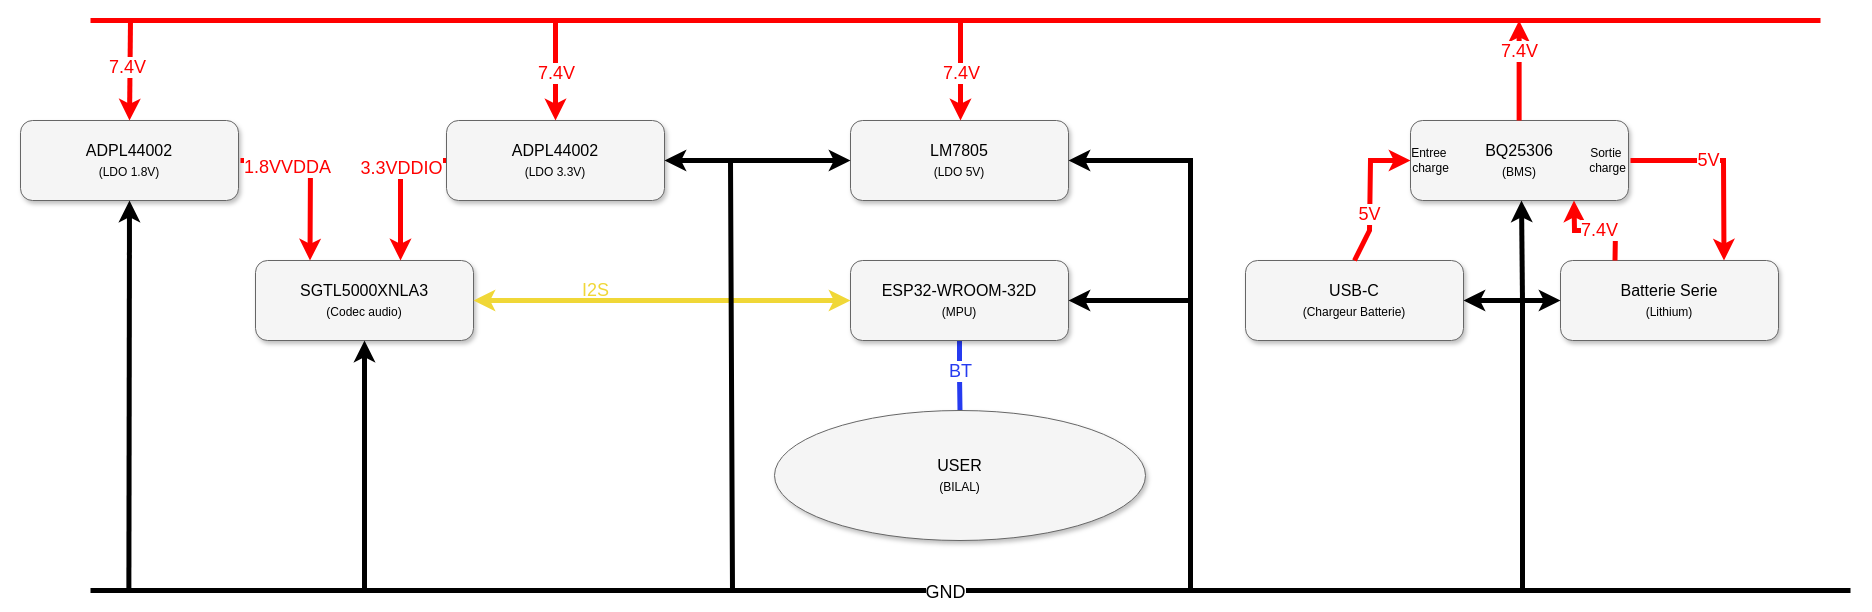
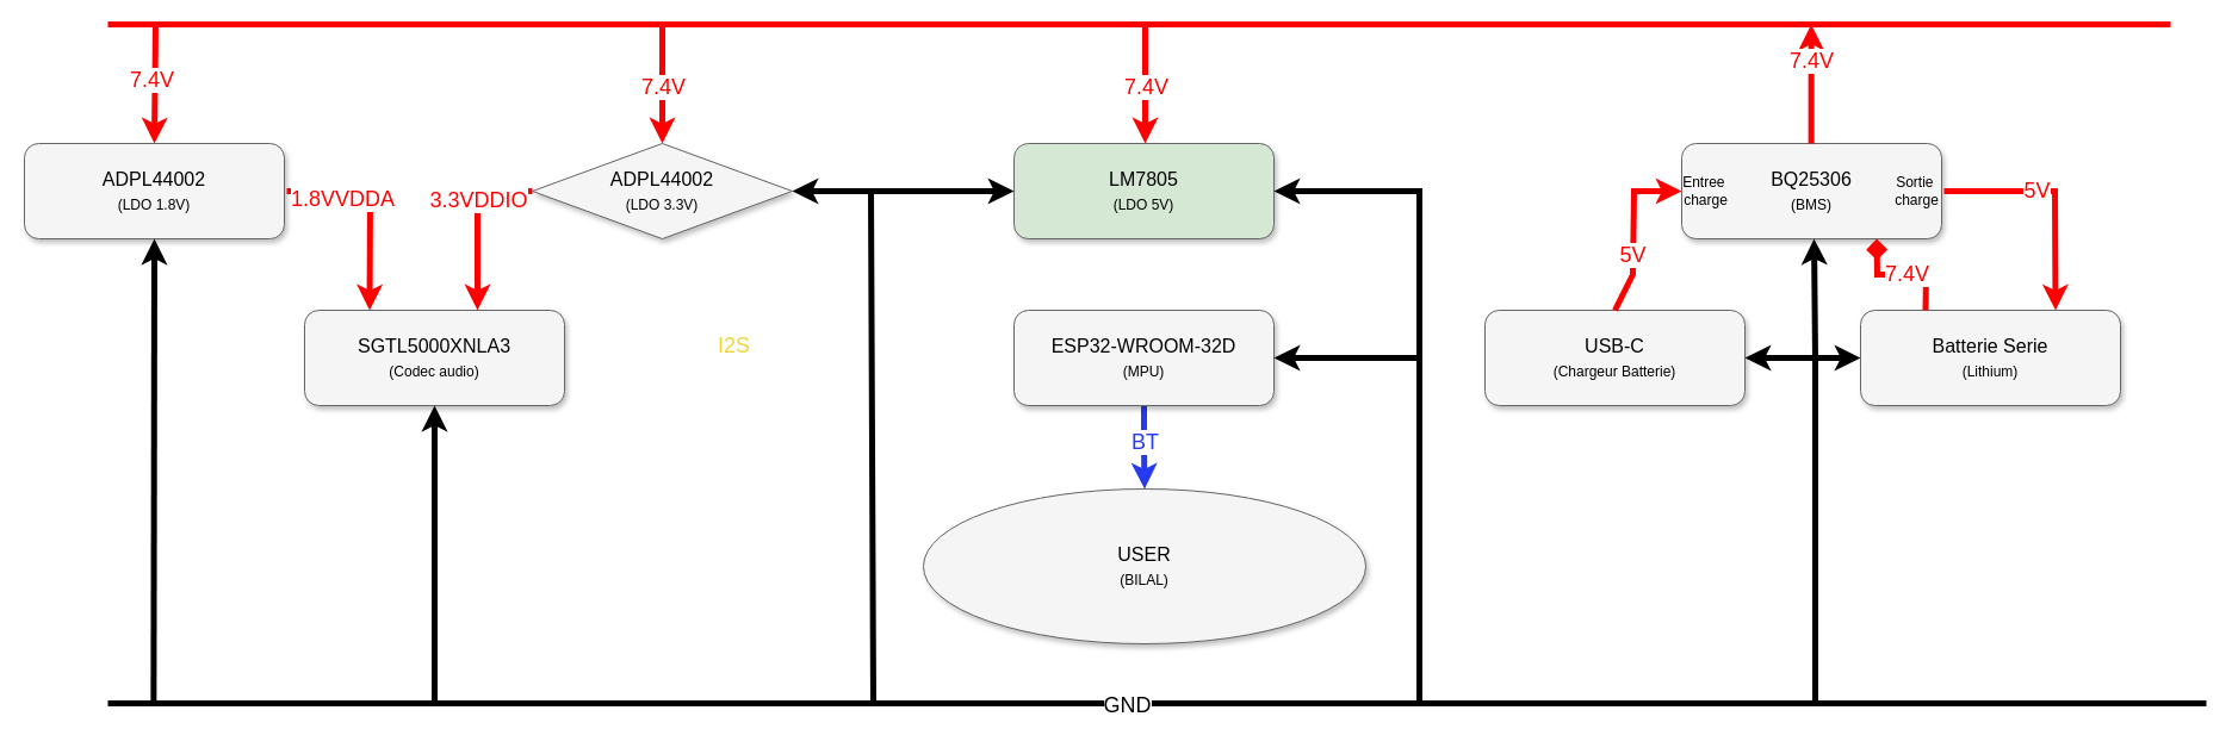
- <mxCell id="19" value="&lt;font color=&quot;#000000&quot;&gt;&lt;font style=&quot;&quot;&gt;ADPL44002&lt;/font&gt;&lt;/font&gt;&lt;div&gt;&lt;font color=&quot;#000000&quot;&gt;&lt;font style=&quot;font-size: 12px;&quot;&gt;(LDO 3.3V)&lt;/font&gt;&lt;/font&gt;&lt;/div&gt;" style="whiteSpace=wrap;html=1;rounded=1;shadow=1;strokeWidth=1;fontSize=16;align=center;fillColor=#f5f5f5;strokeColor=#666666;" vertex="1" parent="1"><mxGeometry x="446" y="120" width="218" height="80" as="geometry" /></mxCell>
+ <mxCell id="19" value="&lt;font color=&quot;#000000&quot;&gt;&lt;font style=&quot;&quot;&gt;ADPL44002&lt;/font&gt;&lt;/font&gt;&lt;div&gt;&lt;font color=&quot;#000000&quot;&gt;&lt;font style=&quot;font-size: 12px;&quot;&gt;(LDO 3.3V)&lt;/font&gt;&lt;/font&gt;&lt;/div&gt;" style="rhombus;whiteSpace=wrap;html=1;shadow=1;strokeWidth=1;fontSize=16;align=center;fillColor=#f5f5f5;strokeColor=#666666;" vertex="1" parent="1"><mxGeometry x="446" y="120" width="218" height="80" as="geometry" /></mxCell>
- <mxCell id="33" value="&lt;div&gt;&lt;font color=&quot;#000000&quot;&gt;&lt;font style=&quot;&quot;&gt;LM7805&lt;/font&gt;&lt;/font&gt;&lt;/div&gt;&lt;div&gt;&lt;font color=&quot;#000000&quot;&gt;&lt;font style=&quot;font-size: 12px;&quot;&gt;(LDO 5V)&lt;/font&gt;&lt;/font&gt;&lt;/div&gt;" style="whiteSpace=wrap;html=1;rounded=1;shadow=1;strokeWidth=1;fontSize=16;align=center;fillColor=#f5f5f5;strokeColor=#666666;" vertex="1" parent="1"><mxGeometry x="850" y="120" width="218" height="80" as="geometry" /></mxCell>
+ <mxCell id="33" value="&lt;div&gt;&lt;font color=&quot;#000000&quot;&gt;&lt;font style=&quot;&quot;&gt;LM7805&lt;/font&gt;&lt;/font&gt;&lt;/div&gt;&lt;div&gt;&lt;font color=&quot;#000000&quot;&gt;&lt;font style=&quot;font-size: 12px;&quot;&gt;(LDO 5V)&lt;/font&gt;&lt;/font&gt;&lt;/div&gt;" style="whiteSpace=wrap;html=1;rounded=1;shadow=1;strokeWidth=1;fontSize=16;align=center;fillColor=#d5e8d4;strokeColor=#666666;" vertex="1" parent="1"><mxGeometry x="850" y="120" width="218" height="80" as="geometry" /></mxCell>
- <mxCell id="17" value="" style="endArrow=classic;html=1;rounded=0;exitX=0.25;exitY=0;exitDx=0;exitDy=0;entryX=0.75;entryY=1;entryDx=0;entryDy=0;strokeColor=#FF0000;strokeWidth=5;" edge="1" parent="1" source="14" target="10"><mxGeometry width="50" height="50" relative="1" as="geometry"><mxPoint x="1470" y="210" as="sourcePoint" /><mxPoint x="1520" y="160" as="targetPoint" /><Array as="points"><mxPoint x="1615" y="230" /><mxPoint x="1574" y="230" /></Array></mxGeometry></mxCell>
+ <mxCell id="17" value="" style="endArrow=diamond;html=1;rounded=0;exitX=0.25;exitY=0;exitDx=0;exitDy=0;entryX=0.75;entryY=1;entryDx=0;entryDy=0;strokeColor=#FF0000;strokeWidth=5;" edge="1" parent="1" source="14" target="10"><mxGeometry width="50" height="50" relative="1" as="geometry"><mxPoint x="1470" y="210" as="sourcePoint" /><mxPoint x="1520" y="160" as="targetPoint" /><Array as="points"><mxPoint x="1615" y="230" /><mxPoint x="1574" y="230" /></Array></mxGeometry></mxCell>
- <mxCell id="7" value="&lt;font style=&quot;font-size: 18px;&quot; color=&quot;#f0d737&quot;&gt;I2S&lt;/font&gt;" style="text;html=1;align=center;verticalAlign=middle;resizable=0;points=[];autosize=1;strokeColor=none;fillColor=none;" vertex="1" parent="1"><mxGeometry x="570" y="270" width="50" height="40" as="geometry" /></mxCell>
+ <mxCell id="7" value="&lt;font style=&quot;font-size: 18px;&quot; color=&quot;#f0d737&quot;&gt;I2S&lt;/font&gt;" style="text;html=1;align=center;verticalAlign=middle;resizable=0;points=[];autosize=1;strokeColor=none;fillColor=none;" vertex="1" parent="1"><mxGeometry x="590" y="270" width="50" height="40" as="geometry" /></mxCell>
- <mxCell id="6" value="" style="endArrow=classic;startArrow=classic;html=1;rounded=0;exitX=1;exitY=0.5;exitDx=0;exitDy=0;entryX=0;entryY=0.5;entryDx=0;entryDy=0;strokeColor=#F0D737;strokeWidth=5;" edge="1" parent="1" source="5" target="4"><mxGeometry width="50" height="50" relative="1" as="geometry"><mxPoint x="770" y="360" as="sourcePoint" /><mxPoint x="820" y="310" as="targetPoint" /><Array as="points"><mxPoint x="740" y="300" /><mxPoint x="770" y="300" /></Array></mxGeometry></mxCell>
- <mxCell id="2" style="edgeStyle=orthogonalEdgeStyle;rounded=0;orthogonalLoop=1;jettySize=auto;html=1;exitX=0.5;exitY=1;exitDx=0;exitDy=0;entryX=0.5;entryY=0;entryDx=0;entryDy=0;fillColor=#1ba1e2;strokeColor=#263BF0;strokeWidth=5;endArrow=none;" edge="1" parent="1" source="4" target="32"><mxGeometry relative="1" as="geometry" /></mxCell>
+ <mxCell id="2" style="edgeStyle=orthogonalEdgeStyle;rounded=0;orthogonalLoop=1;jettySize=auto;html=1;exitX=0.5;exitY=1;exitDx=0;exitDy=0;entryX=0.5;entryY=0;entryDx=0;entryDy=0;fillColor=#1ba1e2;strokeColor=#263BF0;strokeWidth=5;" edge="1" parent="1" source="4" target="32"><mxGeometry relative="1" as="geometry" /></mxCell>
